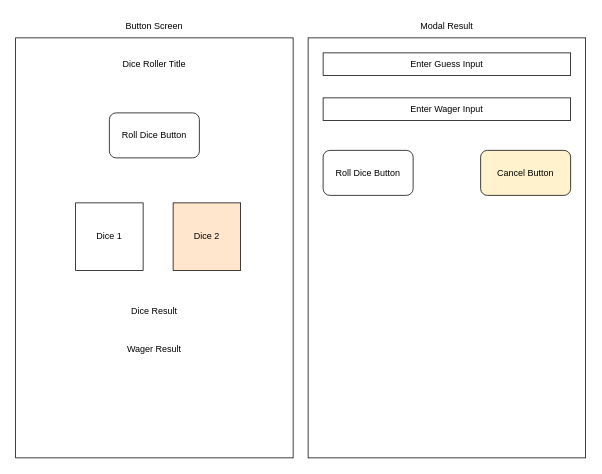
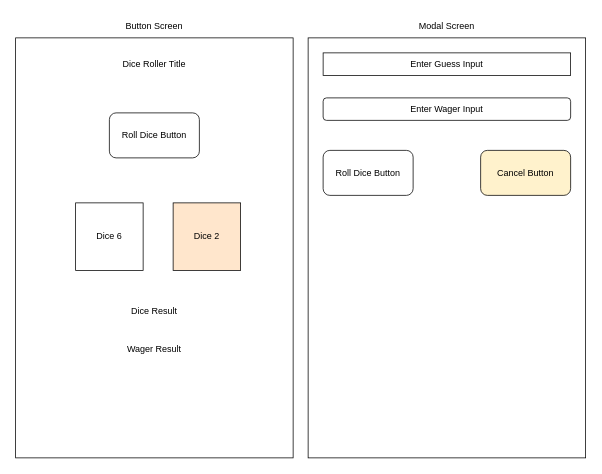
- <mxCell id="11" value="Modal Result" style="text;html=1;strokeColor=none;fillColor=none;align=center;verticalAlign=middle;whiteSpace=wrap;rounded=0;" vertex="1" parent="1"><mxGeometry x="535" y="20" width="120" height="30" as="geometry" /></mxCell>
+ <mxCell id="11" value="Modal Screen" style="text;html=1;strokeColor=none;fillColor=none;align=center;verticalAlign=middle;whiteSpace=wrap;rounded=0;" vertex="1" parent="1"><mxGeometry x="535" y="20" width="120" height="30" as="geometry" /></mxCell>
- <mxCell id="13" value="Enter Wager Input" style="rounded=0;whiteSpace=wrap;html=1;" vertex="1" parent="1"><mxGeometry x="430" y="130" width="330" height="30" as="geometry" /></mxCell>
+ <mxCell id="13" value="Enter Wager Input" style="whiteSpace=wrap;html=1;rounded=1;" vertex="1" parent="1"><mxGeometry x="430" y="130" width="330" height="30" as="geometry" /></mxCell>
- <mxCell id="4" value="Dice 1" style="rounded=0;whiteSpace=wrap;html=1;" parent="1" vertex="1"><mxGeometry x="100" y="270" width="90" height="90" as="geometry" /></mxCell>
+ <mxCell id="4" value="Dice 6" style="rounded=0;whiteSpace=wrap;html=1;" parent="1" vertex="1"><mxGeometry x="100" y="270" width="90" height="90" as="geometry" /></mxCell>
